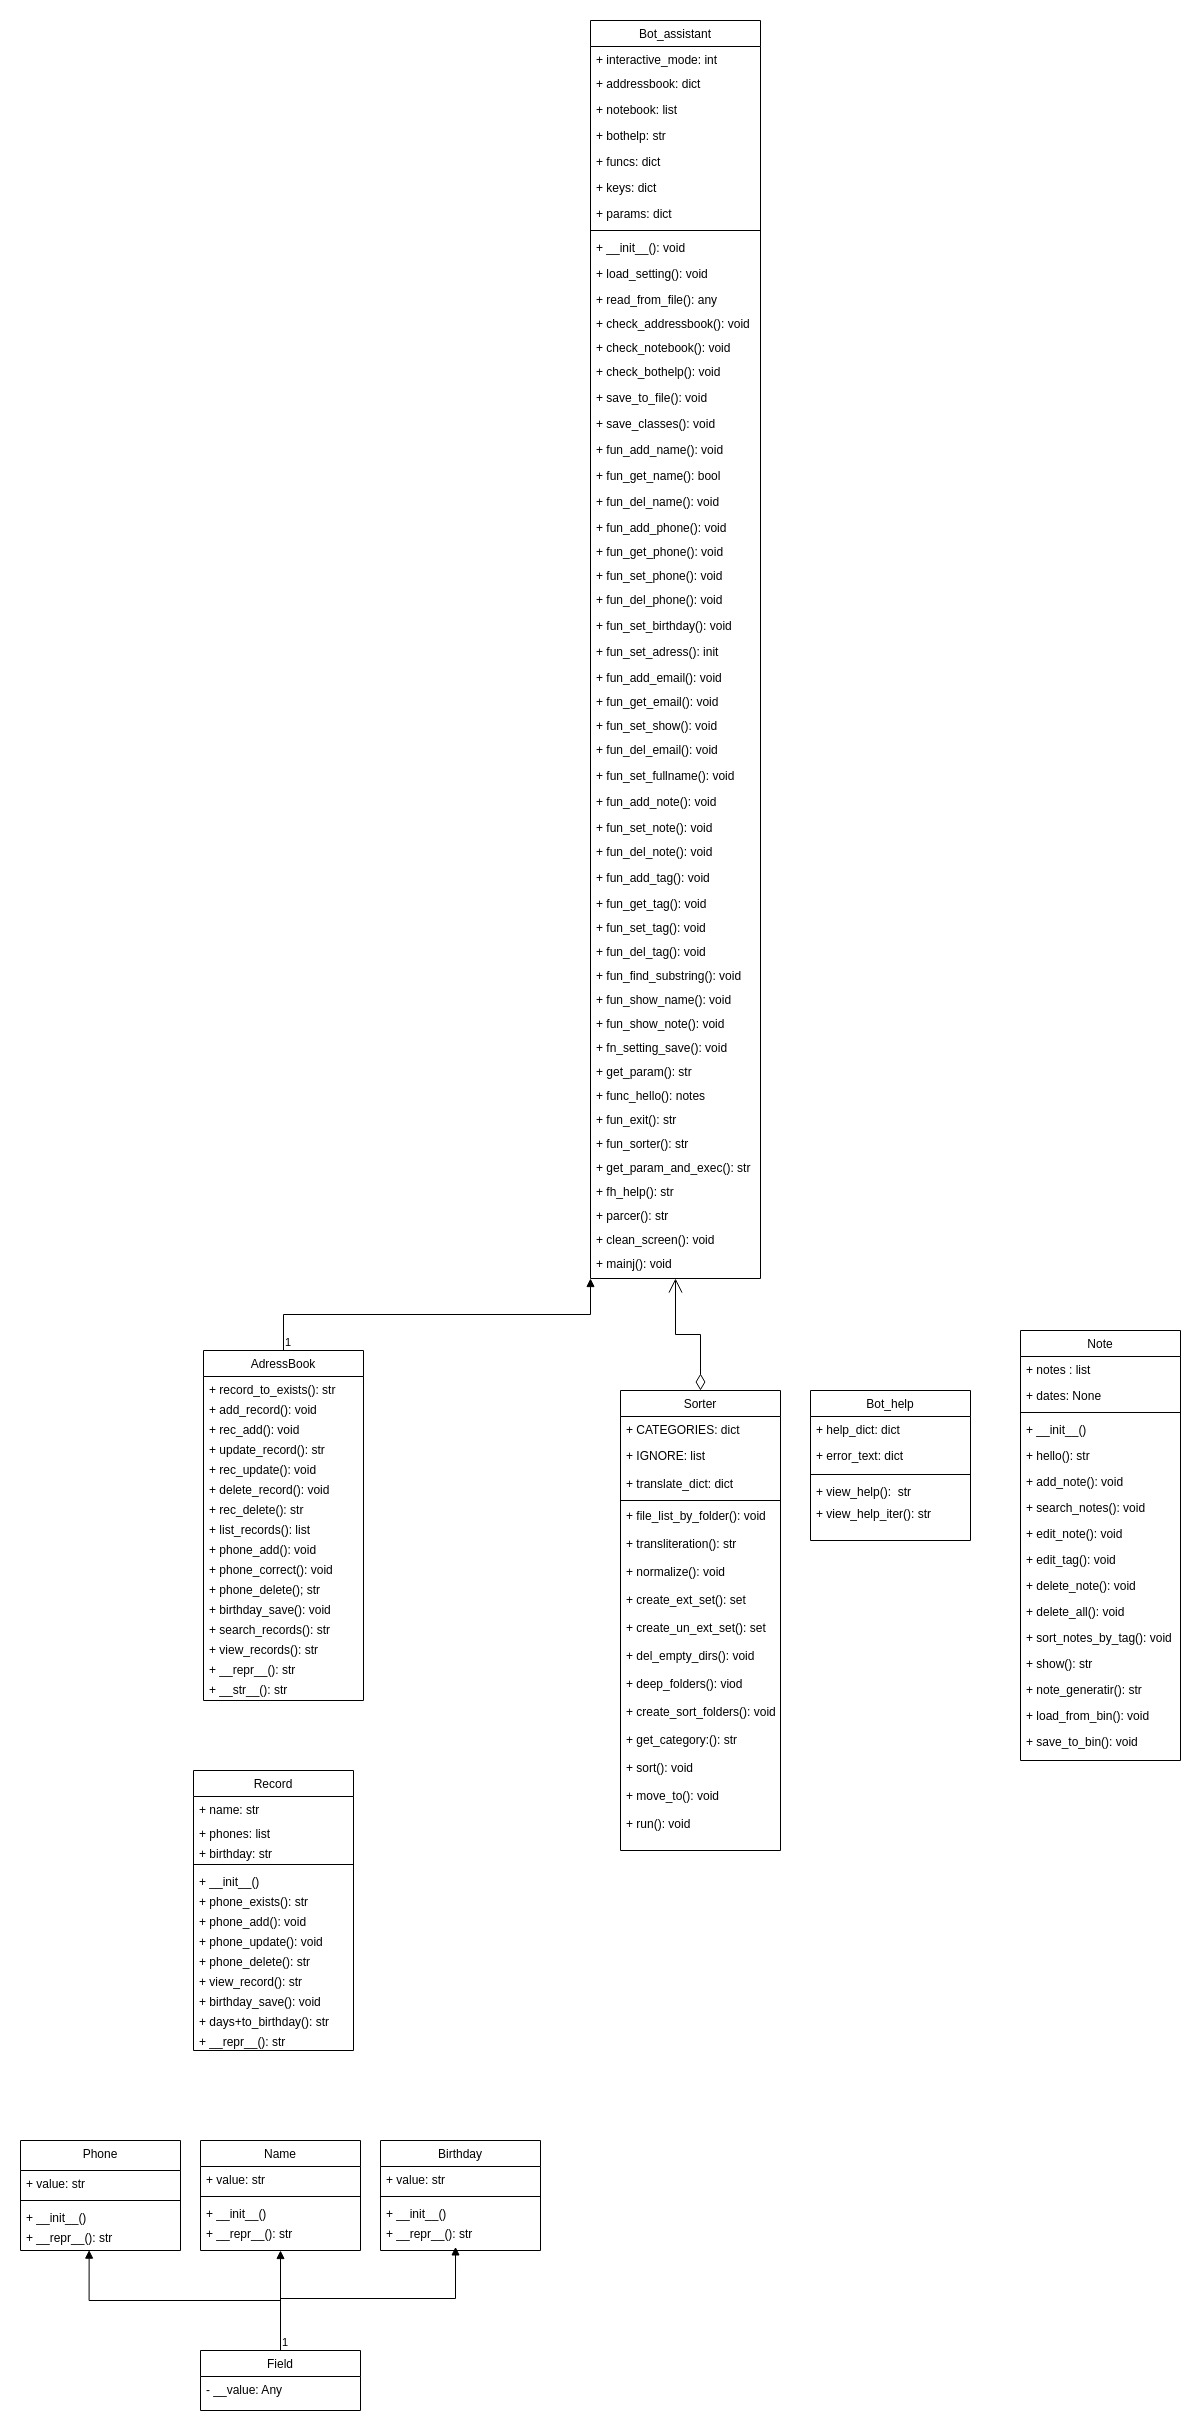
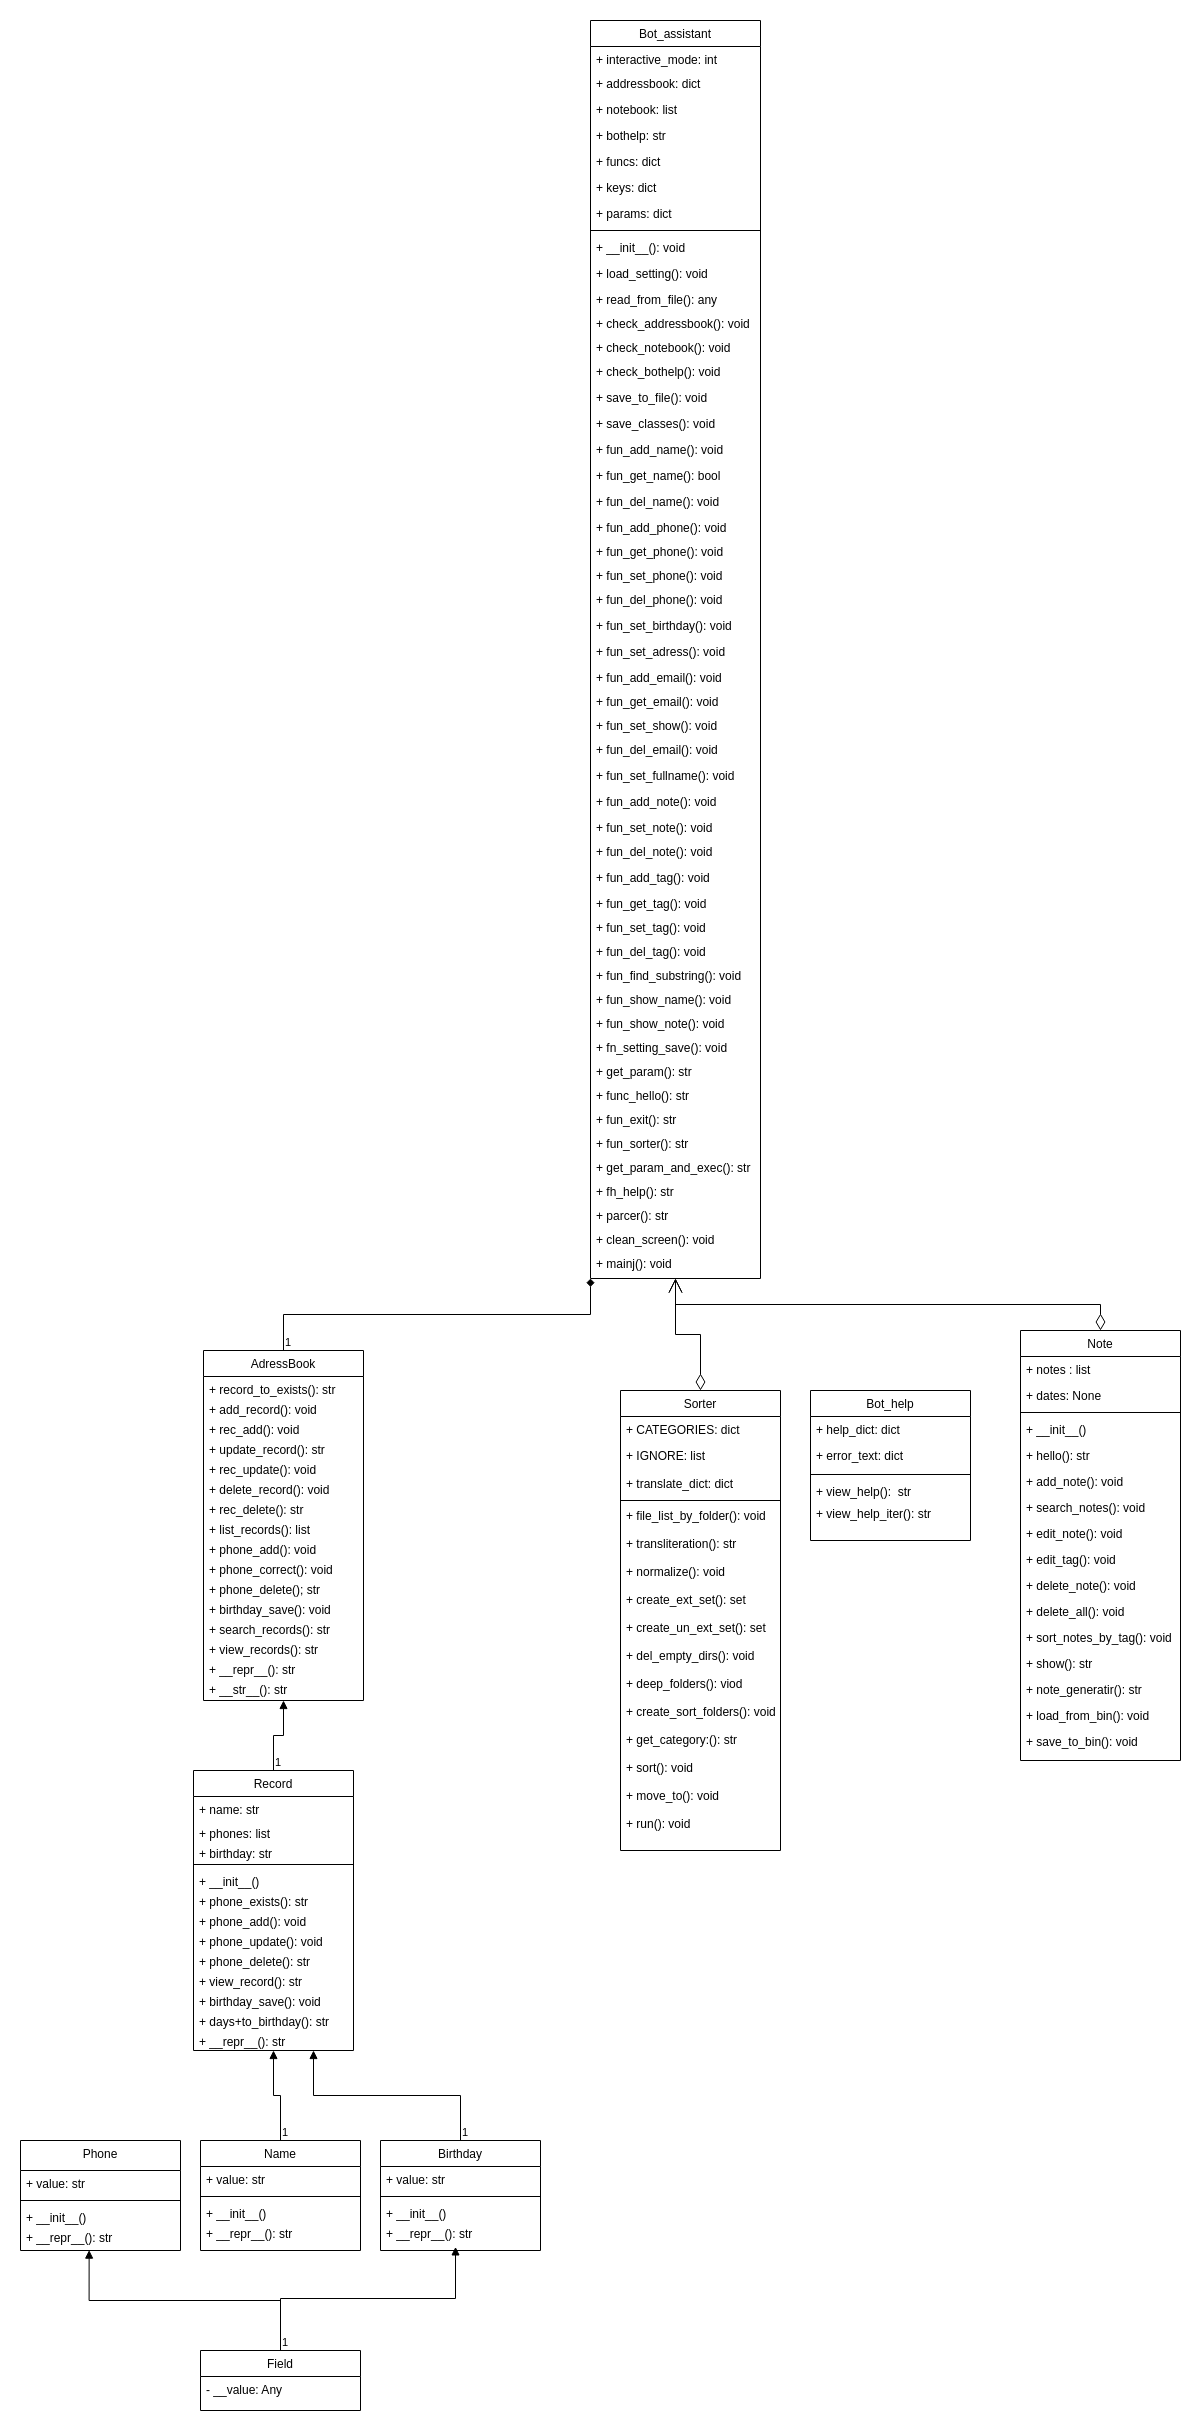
- <mxCell id="27" value="+ fun_set_adress(): init" style="text;align=left;verticalAlign=top;spacingLeft=4;spacingRight=4;overflow=hidden;rotatable=0;points=[[0,0.5],[1,0.5]];portConstraint=eastwest;rounded=0;shadow=0;html=0;" vertex="1" parent="2"><mxGeometry y="618" width="170" height="26" as="geometry" /></mxCell>
+ <mxCell id="27" value="+ fun_set_adress(): void" style="text;align=left;verticalAlign=top;spacingLeft=4;spacingRight=4;overflow=hidden;rotatable=0;points=[[0,0.5],[1,0.5]];portConstraint=eastwest;rounded=0;shadow=0;html=0;" vertex="1" parent="2"><mxGeometry y="618" width="170" height="26" as="geometry" /></mxCell>
- <mxCell id="45" value="+ func_hello(): notes" style="text;align=left;verticalAlign=top;spacingLeft=4;spacingRight=4;overflow=hidden;rotatable=0;points=[[0,0.5],[1,0.5]];portConstraint=eastwest;rounded=0;shadow=0;html=0;" vertex="1" parent="2"><mxGeometry y="1062" width="170" height="24" as="geometry" /></mxCell>
+ <mxCell id="45" value="+ func_hello(): str" style="text;align=left;verticalAlign=top;spacingLeft=4;spacingRight=4;overflow=hidden;rotatable=0;points=[[0,0.5],[1,0.5]];portConstraint=eastwest;rounded=0;shadow=0;html=0;" vertex="1" parent="2"><mxGeometry y="1062" width="170" height="24" as="geometry" /></mxCell>
- <mxCell id="147" value="" style="endArrow=block;endFill=1;html=1;edgeStyle=orthogonalEdgeStyle;align=left;verticalAlign=top;rounded=0;exitX=0.5;exitY=0;exitDx=0;exitDy=0;entryX=0;entryY=1;entryDx=0;entryDy=0;" edge="1" parent="1" source="124" target="2"><mxGeometry x="-1" relative="1" as="geometry"><mxPoint x="440" y="1260" as="sourcePoint" /><mxPoint x="600" y="1260" as="targetPoint" /></mxGeometry></mxCell>
+ <mxCell id="147" value="" style="endArrow=diamond;endFill=1;html=1;edgeStyle=orthogonalEdgeStyle;align=left;verticalAlign=top;rounded=0;exitX=0.5;exitY=0;exitDx=0;exitDy=0;entryX=0;entryY=1;entryDx=0;entryDy=0;" edge="1" parent="1" source="124" target="2"><mxGeometry x="-1" relative="1" as="geometry"><mxPoint x="440" y="1260" as="sourcePoint" /><mxPoint x="600" y="1260" as="targetPoint" /></mxGeometry></mxCell>
+ <mxCell id="155" value="" style="endArrow=open;html=1;endSize=12;startArrow=diamondThin;startSize=14;startFill=0;edgeStyle=orthogonalEdgeStyle;align=left;verticalAlign=bottom;rounded=0;exitX=0.5;exitY=0;exitDx=0;exitDy=0;entryX=0.5;entryY=1;entryDx=0;entryDy=0;" edge="1" parent="1" source="59" target="2"><mxGeometry x="-1" y="40" relative="1" as="geometry"><mxPoint x="800" y="1270" as="sourcePoint" /><mxPoint x="960" y="1240" as="targetPoint" /><mxPoint as="offset" /></mxGeometry></mxCell>
+ <mxCell id="153" value="" style="endArrow=block;endFill=1;html=1;edgeStyle=orthogonalEdgeStyle;align=left;verticalAlign=top;rounded=0;exitX=0.5;exitY=0;exitDx=0;exitDy=0;entryX=0.5;entryY=1;entryDx=0;entryDy=0;" edge="1" parent="1" source="110" target="124"><mxGeometry x="-1" relative="1" as="geometry"><mxPoint x="210" y="1810" as="sourcePoint" /><mxPoint x="370" y="1810" as="targetPoint" /></mxGeometry></mxCell>
+ <mxCell id="154" value="1" style="edgeLabel;resizable=0;html=1;align=left;verticalAlign=bottom;" connectable="0" vertex="1" parent="153"><mxGeometry x="-1" relative="1" as="geometry" /></mxCell>
+ <mxCell id="151" value="" style="endArrow=block;endFill=1;html=1;edgeStyle=orthogonalEdgeStyle;align=left;verticalAlign=top;rounded=0;entryX=0.75;entryY=1;entryDx=0;entryDy=0;exitX=0.5;exitY=0;exitDx=0;exitDy=0;" edge="1" parent="1" source="105" target="110"><mxGeometry x="-1" relative="1" as="geometry"><mxPoint x="310" y="2170" as="sourcePoint" /><mxPoint x="470" y="2170" as="targetPoint" /></mxGeometry></mxCell>
+ <mxCell id="152" value="1" style="edgeLabel;resizable=0;html=1;align=left;verticalAlign=bottom;" connectable="0" vertex="1" parent="151"><mxGeometry x="-1" relative="1" as="geometry" /></mxCell>
+ <mxCell id="149" value="" style="endArrow=block;endFill=1;html=1;edgeStyle=orthogonalEdgeStyle;align=left;verticalAlign=top;rounded=0;exitX=0.5;exitY=0;exitDx=0;exitDy=0;entryX=0.5;entryY=1;entryDx=0;entryDy=0;" edge="1" parent="1" source="98" target="110"><mxGeometry x="-1" relative="1" as="geometry"><mxPoint x="310" y="2170" as="sourcePoint" /><mxPoint x="470" y="2170" as="targetPoint" /></mxGeometry></mxCell>
+ <mxCell id="150" value="1" style="edgeLabel;resizable=0;html=1;align=left;verticalAlign=bottom;" connectable="0" vertex="1" parent="149"><mxGeometry x="-1" relative="1" as="geometry" /></mxCell>
- <mxCell id="141" value="" style="endArrow=block;endFill=1;html=1;align=left;verticalAlign=top;rounded=0;exitX=0.5;exitY=0;exitDx=0;exitDy=0;entryX=0.5;entryY=1;entryDx=0;entryDy=0;" edge="1" parent="1" source="103" target="98"><mxGeometry x="-1" relative="1" as="geometry"><mxPoint x="410" y="2530" as="sourcePoint" /><mxPoint x="273" y="2250" as="targetPoint" /></mxGeometry></mxCell>
- <mxCell id="142" value="1" style="edgeLabel;resizable=0;html=1;align=left;verticalAlign=bottom;" connectable="0" vertex="1" parent="141"><mxGeometry x="-1" relative="1" as="geometry" /></mxCell>
